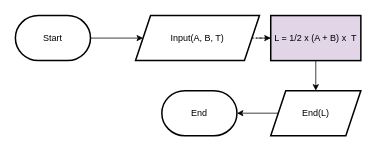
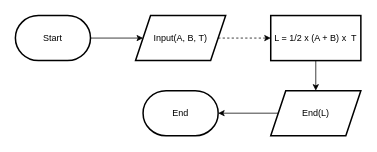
- <mxCell id="5" value="Input(A, B, T)" style="shape=parallelogram;perimeter=parallelogramPerimeter;whiteSpace=wrap;html=1;fixedSize=1;strokeWidth=2;" vertex="1" parent="1"><mxGeometry x="180" y="20" width="165" height="60" as="geometry" /></mxCell>
+ <mxCell id="5" value="Input(A, B, T)" style="shape=parallelogram;perimeter=parallelogramPerimeter;whiteSpace=wrap;html=1;fixedSize=1;strokeWidth=2;" vertex="1" parent="1"><mxGeometry x="180" y="20" width="120" height="60" as="geometry" /></mxCell>
- <mxCell id="7" value="L = 1/2 x (A + B) x&amp;nbsp; T" style="whiteSpace=wrap;html=1;strokeWidth=2;fillColor=#e1d5e7;" vertex="1" parent="1"><mxGeometry x="360" y="20" width="120" height="60" as="geometry" /></mxCell>
+ <mxCell id="7" value="L = 1/2 x (A + B) x&amp;nbsp; T" style="whiteSpace=wrap;html=1;strokeWidth=2;" vertex="1" parent="1"><mxGeometry x="360" y="20" width="120" height="60" as="geometry" /></mxCell>
- <mxCell id="10" value="End" style="strokeWidth=2;html=1;shape=mxgraph.flowchart.terminator;whiteSpace=wrap;" vertex="1" parent="1"><mxGeometry x="215" y="120" width="100" height="60" as="geometry" /></mxCell>
+ <mxCell id="10" value="End" style="strokeWidth=2;html=1;shape=mxgraph.flowchart.terminator;whiteSpace=wrap;" vertex="1" parent="1"><mxGeometry x="190" y="120" width="100" height="60" as="geometry" /></mxCell>
